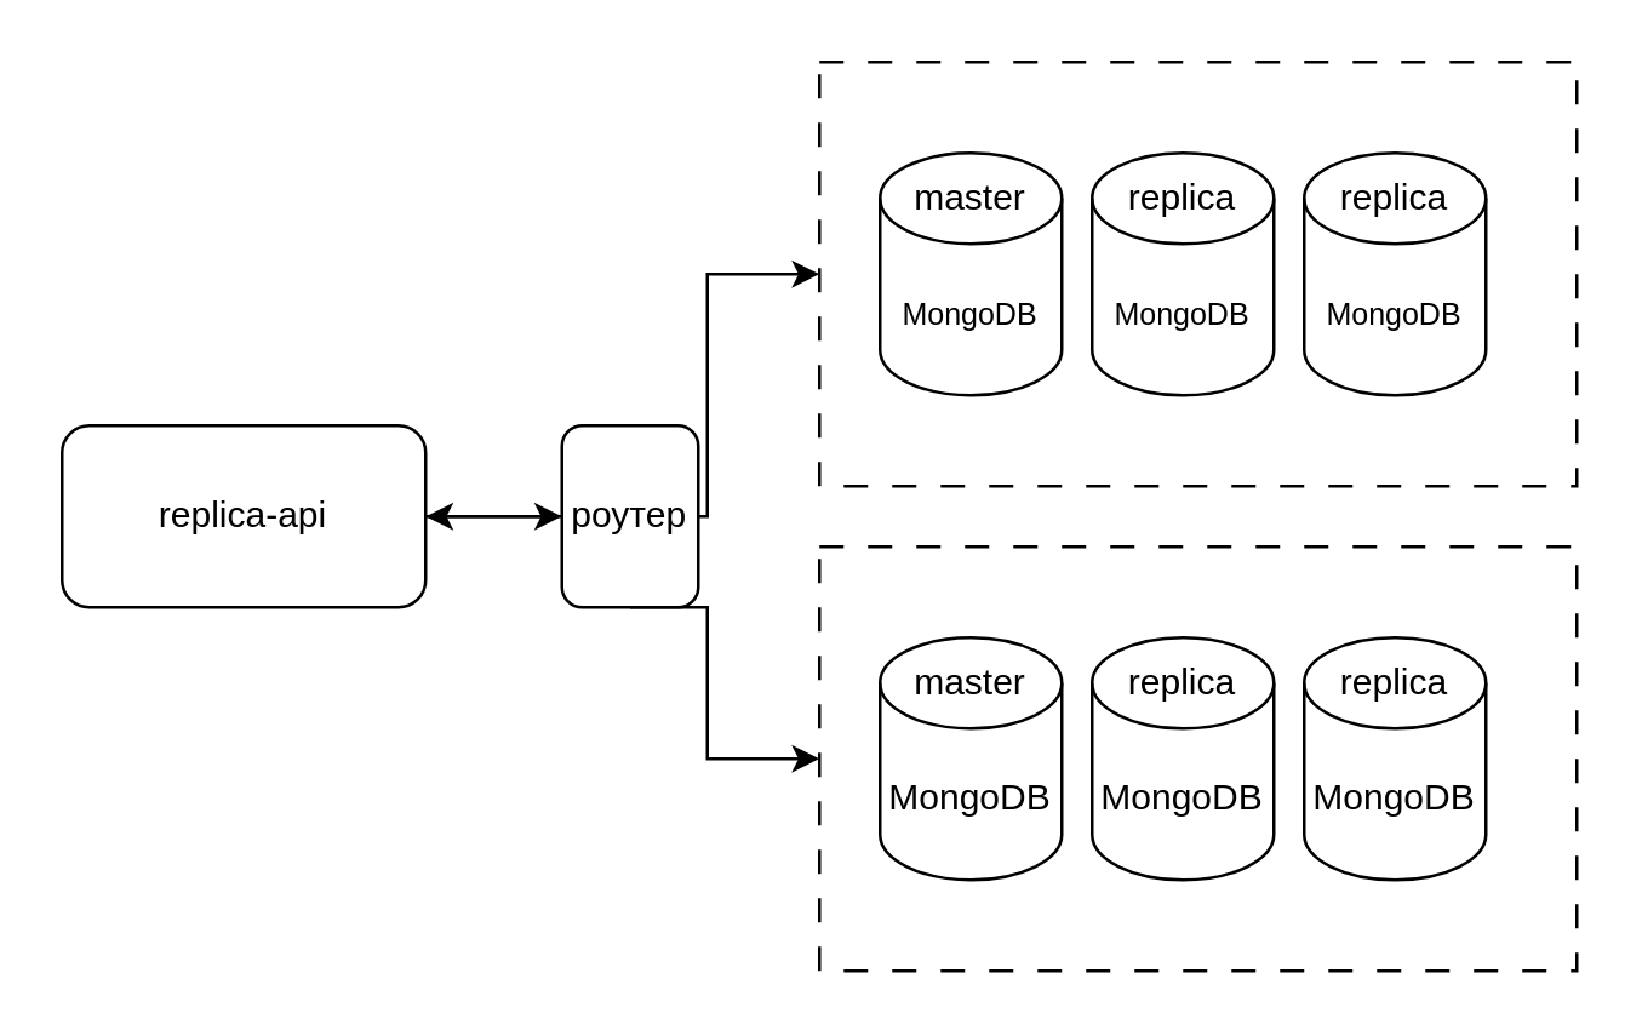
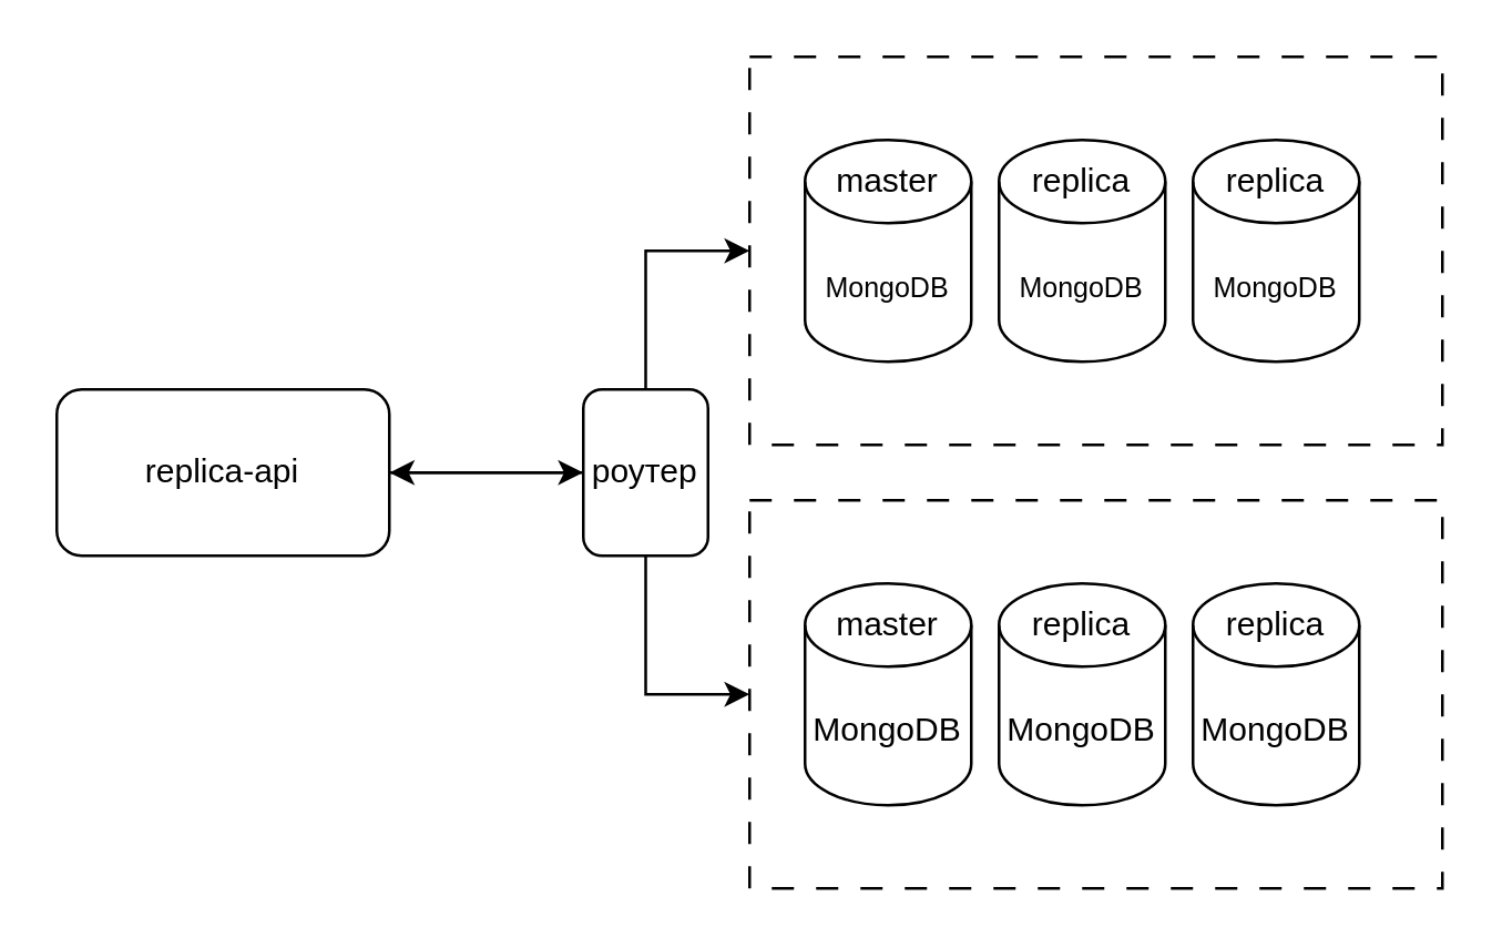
- <mxCell id="9" value="роутер" style="rounded=1;whiteSpace=wrap;html=1;" vertex="1" parent="1"><mxGeometry x="185" y="140" width="45" height="60" as="geometry" /></mxCell>
+ <mxCell id="9" value="роутер" style="rounded=1;whiteSpace=wrap;html=1;" vertex="1" parent="1"><mxGeometry x="210" y="140" width="45" height="60" as="geometry" /></mxCell>
